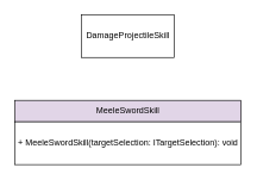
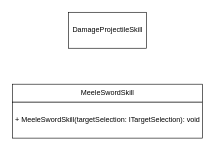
- <mxCell id="3" value="MeeleSwordSkill" style="rounded=0;whiteSpace=wrap;html=1;fillColor=#e1d5e7;" vertex="1" parent="1"><mxGeometry x="20" y="140" width="317.5" height="30" as="geometry" /></mxCell>
+ <mxCell id="3" value="MeeleSwordSkill" style="rounded=0;whiteSpace=wrap;html=1;" vertex="1" parent="1"><mxGeometry x="20" y="140" width="317.5" height="30" as="geometry" /></mxCell>
